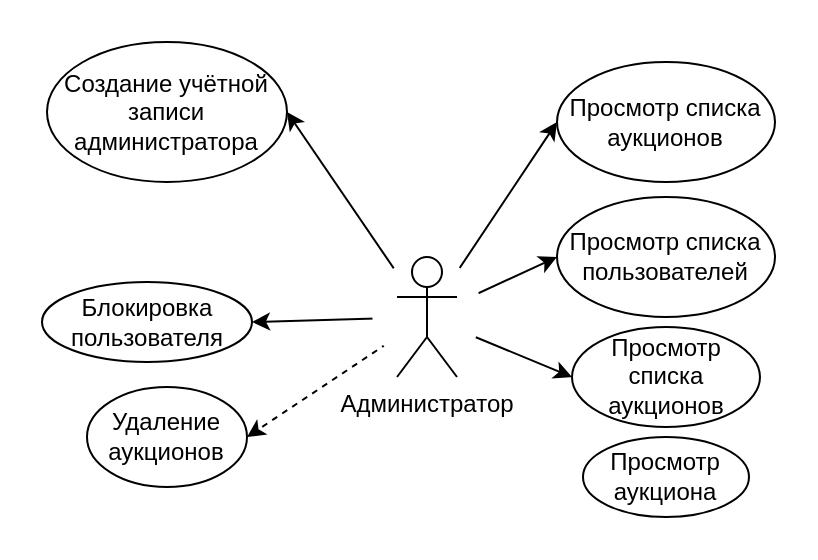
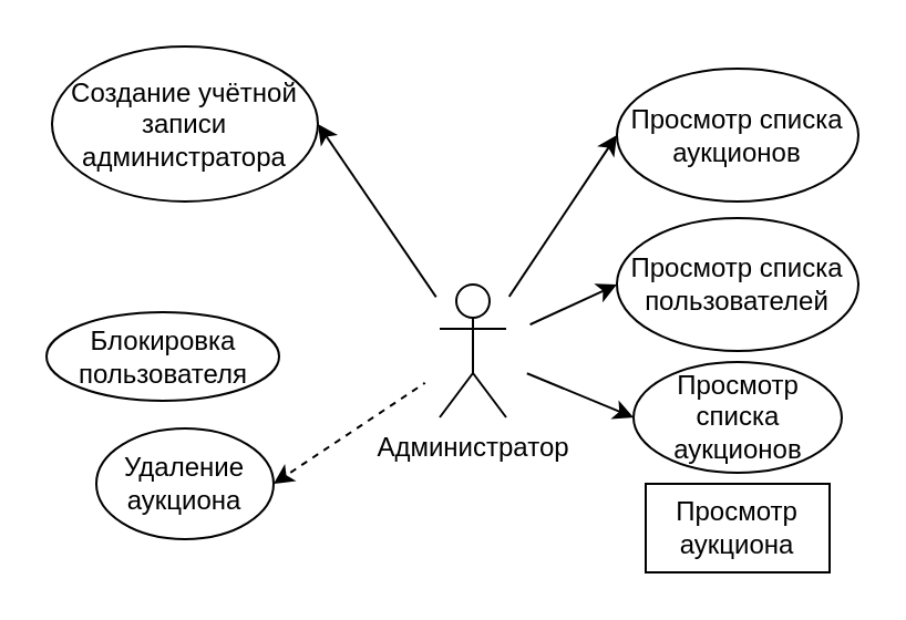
- <mxCell id="4" value="" style="endArrow=classic;html=1;entryX=1;entryY=0.5;entryDx=0;entryDy=0;exitX=0.5;exitY=0.5;exitDx=0;exitDy=0;exitPerimeter=0;" parent="1" source="14" target="11" edge="1"><mxGeometry width="50" height="50" relative="1" as="geometry"><mxPoint x="188" y="293" as="sourcePoint" /><mxPoint x="238" y="243" as="targetPoint" /></mxGeometry></mxCell>
- <mxCell id="12" value="Удаление аукционов" style="ellipse;whiteSpace=wrap;html=1;" parent="1" vertex="1"><mxGeometry x="43" y="193" width="80" height="50" as="geometry" /></mxCell>
+ <mxCell id="12" value="Удаление аукциона" style="ellipse;whiteSpace=wrap;html=1;" parent="1" vertex="1"><mxGeometry x="43" y="193" width="80" height="50" as="geometry" /></mxCell>
- <mxCell id="16" value="Просмотр аукциона&lt;br&gt;" style="ellipse;whiteSpace=wrap;html=1;" vertex="1" parent="1"><mxGeometry x="291" y="218" width="83" height="40" as="geometry" /></mxCell>
+ <mxCell id="16" value="Просмотр аукциона&lt;br&gt;" style="whiteSpace=wrap;html=1;rounded=0;" vertex="1" parent="1"><mxGeometry x="291" y="218" width="83" height="40" as="geometry" /></mxCell>
